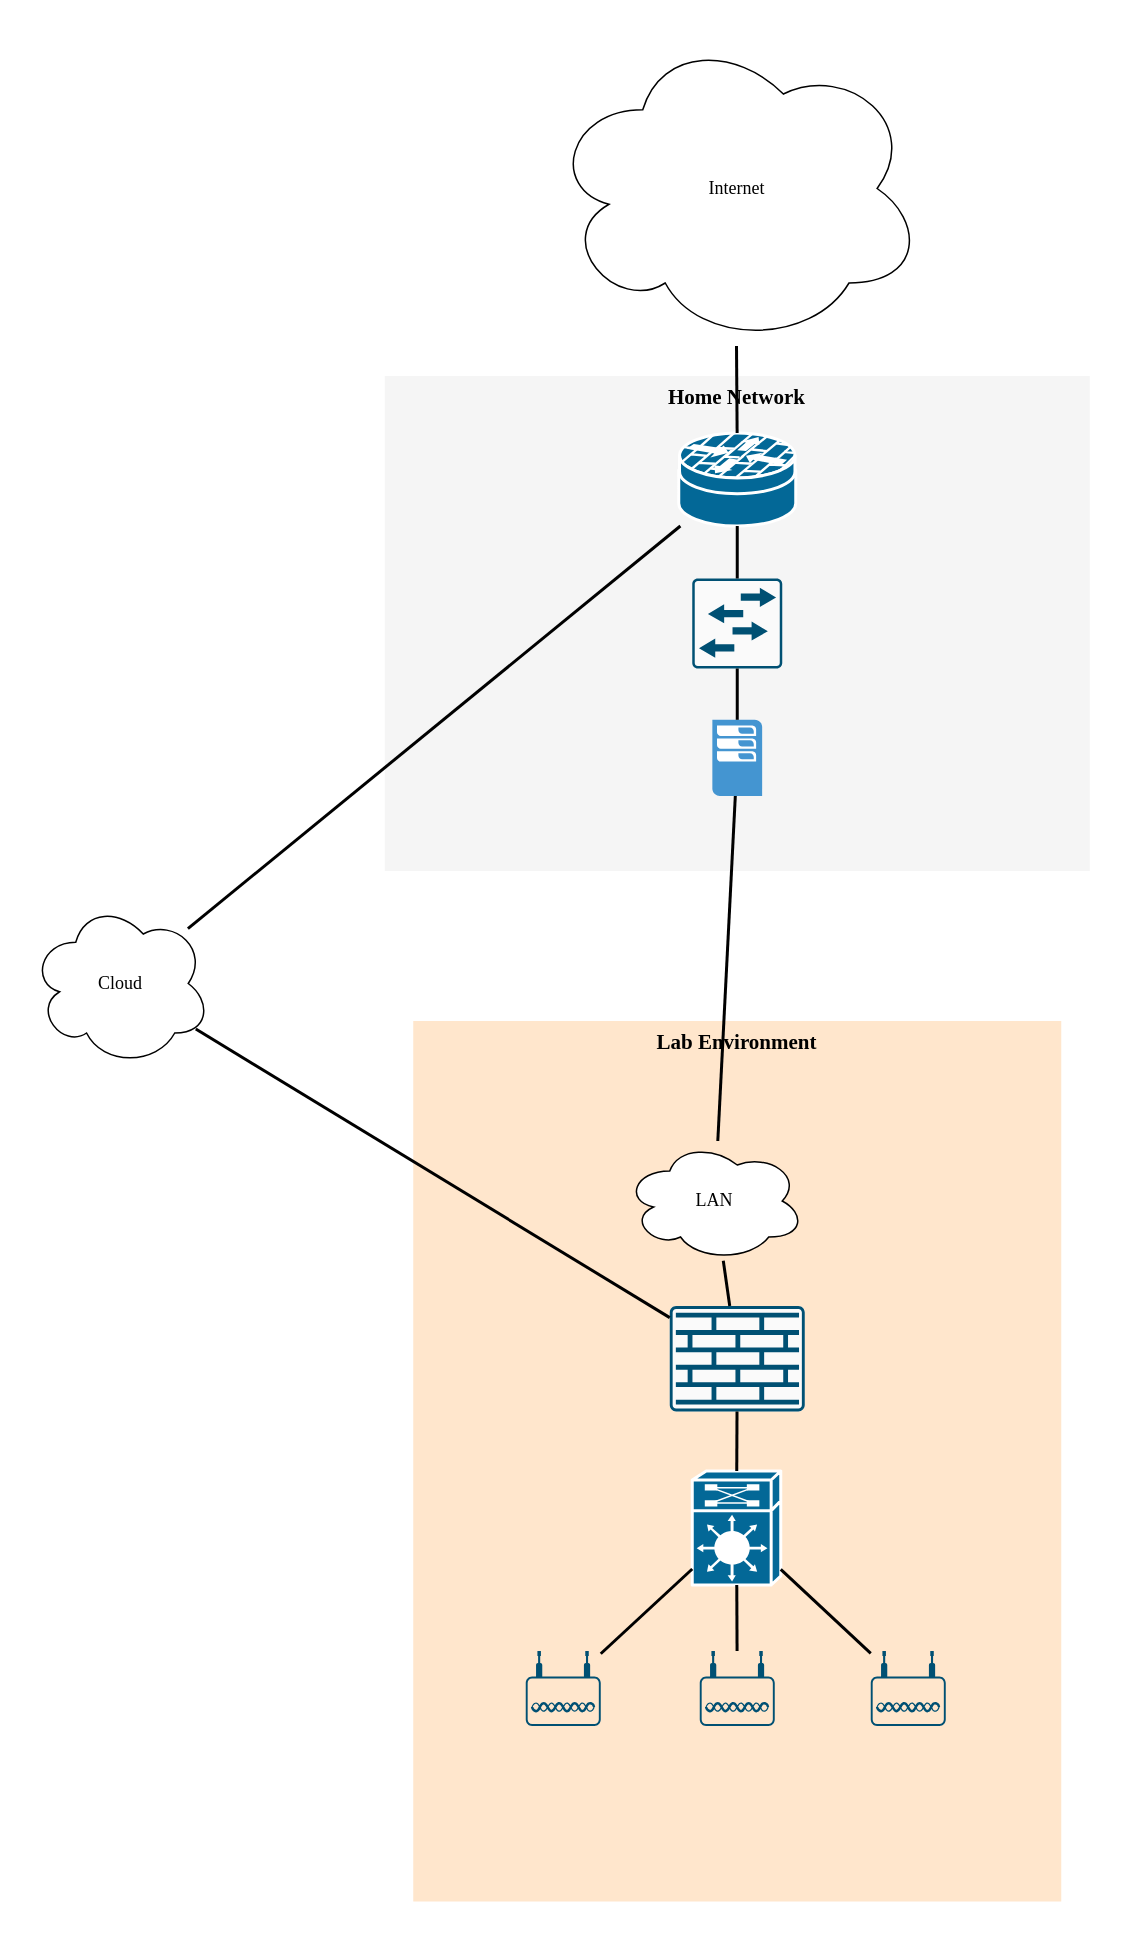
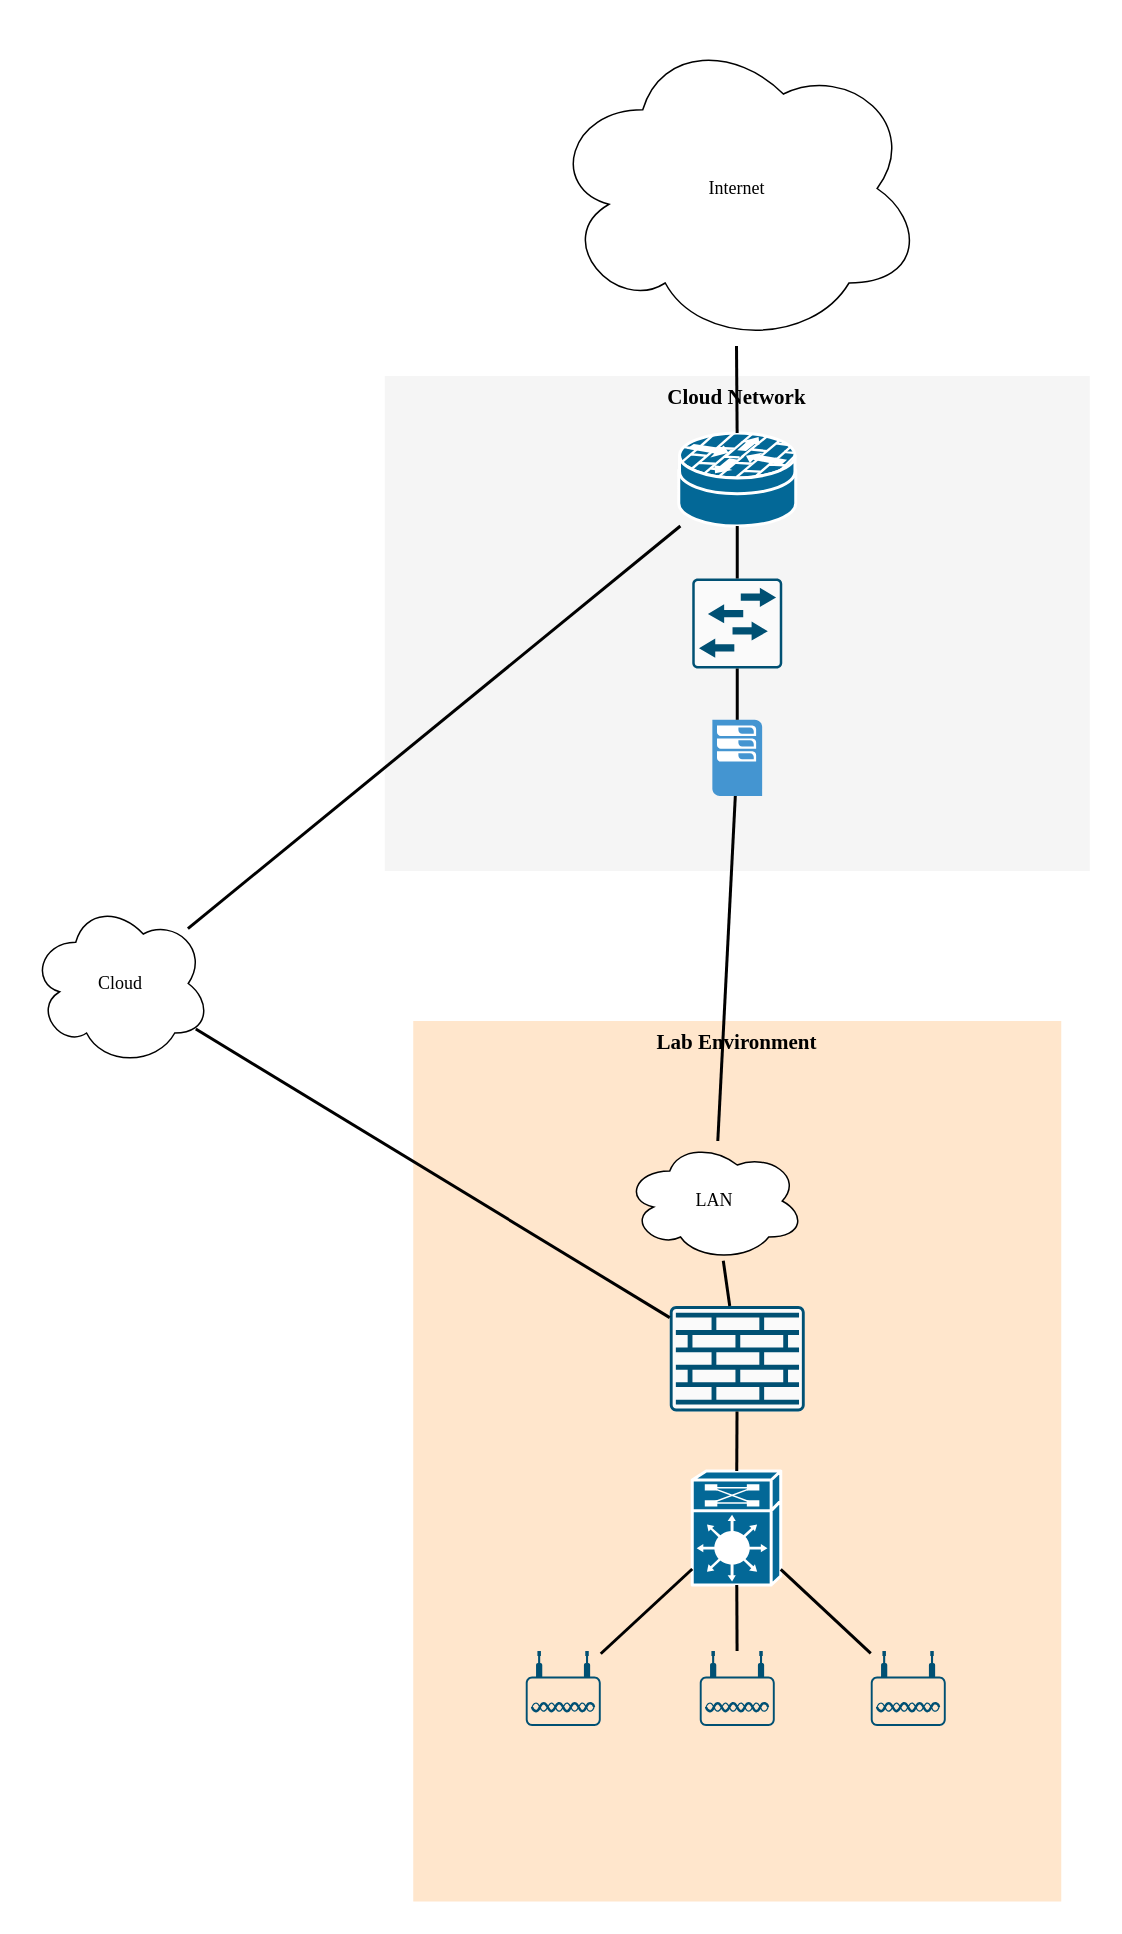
- <mxCell id="7" value="Home Network" style="whiteSpace=wrap;html=1;rounded=0;shadow=0;comic=0;strokeWidth=1;fontFamily=Verdana;fontSize=14;fillColor=#f5f5f5;strokeColor=none;fontStyle=1;verticalAlign=top;" vertex="1" parent="1"><mxGeometry x="256" y="250" width="470" height="330" as="geometry" /></mxCell>
+ <mxCell id="7" value="Cloud Network" style="whiteSpace=wrap;html=1;rounded=0;shadow=0;comic=0;strokeWidth=1;fontFamily=Verdana;fontSize=14;fillColor=#f5f5f5;strokeColor=none;fontStyle=1;verticalAlign=top;" vertex="1" parent="1"><mxGeometry x="256" y="250" width="470" height="330" as="geometry" /></mxCell>
